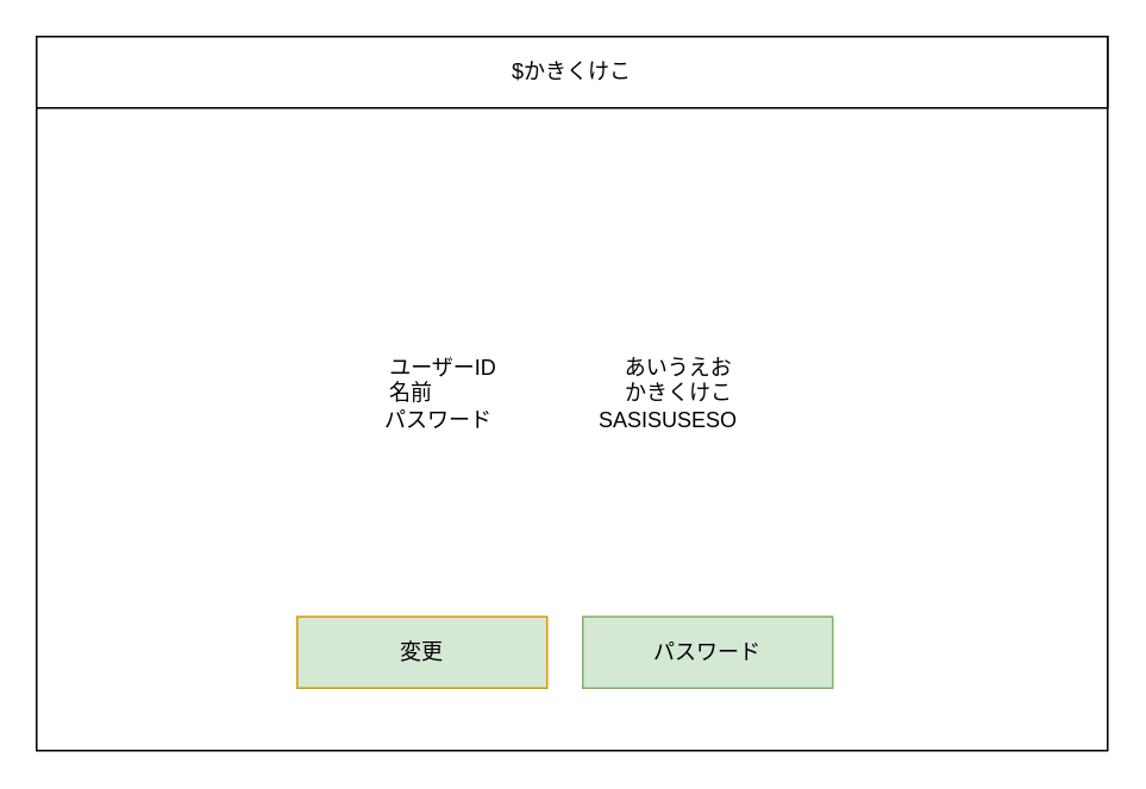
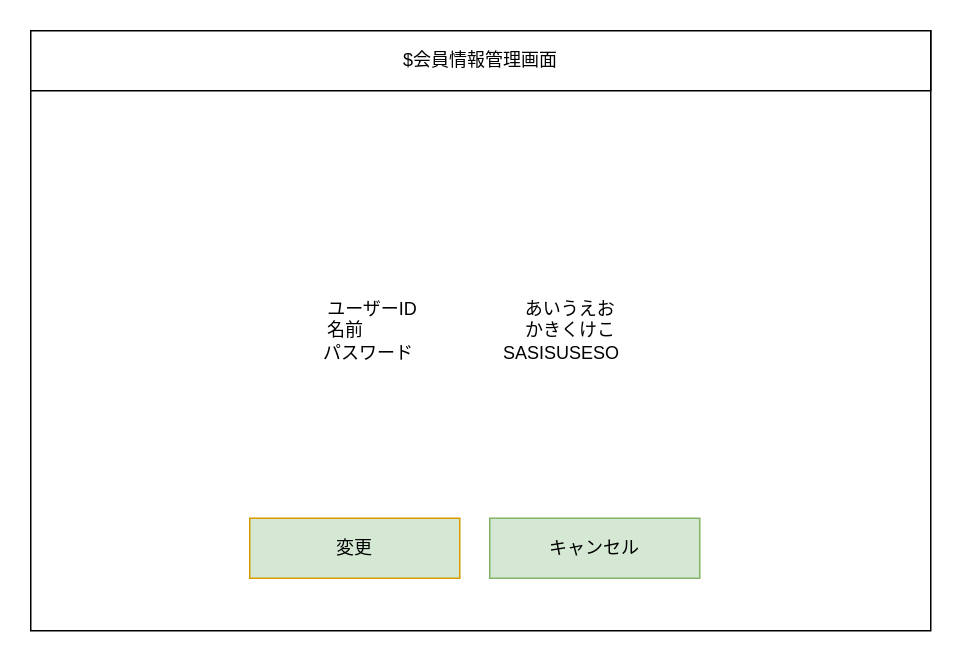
- <mxCell id="3" value="$かきくけこ" style="rounded=0;whiteSpace=wrap;html=1;" parent="1" vertex="1"><mxGeometry x="20" y="20" width="600" height="40" as="geometry" /></mxCell>
+ <mxCell id="3" value="$会員情報管理画面" style="rounded=0;whiteSpace=wrap;html=1;" parent="1" vertex="1"><mxGeometry x="20" y="20" width="600" height="40" as="geometry" /></mxCell>
- <mxCell id="5" value="パスワード" style="rounded=0;whiteSpace=wrap;html=1;fillColor=#d5e8d4;strokeColor=#82b366;" parent="1" vertex="1"><mxGeometry x="326" y="345" width="140" height="40" as="geometry" /></mxCell>
+ <mxCell id="5" value="キャンセル" style="rounded=0;whiteSpace=wrap;html=1;fillColor=#d5e8d4;strokeColor=#82b366;" parent="1" vertex="1"><mxGeometry x="326" y="345" width="140" height="40" as="geometry" /></mxCell>
